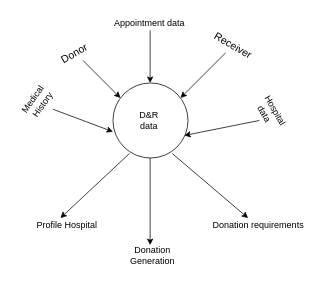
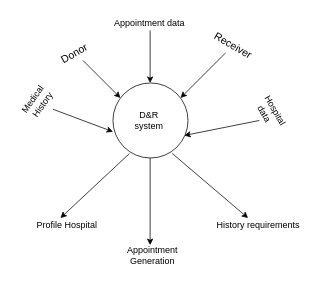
- <mxCell id="2" value="D&amp;amp;R&amp;nbsp;&lt;br&gt;data&amp;nbsp;" style="ellipse;whiteSpace=wrap;html=1;aspect=fixed;" vertex="1" parent="1"><mxGeometry x="150" y="110" width="100" height="100" as="geometry" /></mxCell>
+ <mxCell id="2" value="D&amp;amp;R&amp;nbsp;&lt;br&gt;system&amp;nbsp;" style="ellipse;whiteSpace=wrap;html=1;aspect=fixed;" vertex="1" parent="1"><mxGeometry x="150" y="110" width="100" height="100" as="geometry" /></mxCell>
- <mxCell id="18" value="Donation requirements&amp;nbsp;" style="text;html=1;resizable=0;autosize=1;align=center;verticalAlign=middle;points=[];fillColor=none;strokeColor=none;rounded=0;" vertex="1" parent="1"><mxGeometry x="275" y="290" width="140" height="20" as="geometry" /></mxCell>
+ <mxCell id="18" value="History requirements&amp;nbsp;" style="text;html=1;resizable=0;autosize=1;align=center;verticalAlign=middle;points=[];fillColor=none;strokeColor=none;rounded=0;" vertex="1" parent="1"><mxGeometry x="275" y="290" width="140" height="20" as="geometry" /></mxCell>
- <mxCell id="17" value="Donation&amp;nbsp;&lt;br&gt;Generation&amp;nbsp;" style="text;html=1;resizable=0;autosize=1;align=center;verticalAlign=middle;points=[];fillColor=none;strokeColor=none;rounded=0;" vertex="1" parent="1"><mxGeometry x="159" y="325" width="90" height="30" as="geometry" /></mxCell>
+ <mxCell id="17" value="Appointment&amp;nbsp;&lt;br&gt;Generation&amp;nbsp;" style="text;html=1;resizable=0;autosize=1;align=center;verticalAlign=middle;points=[];fillColor=none;strokeColor=none;rounded=0;" vertex="1" parent="1"><mxGeometry x="159" y="325" width="90" height="30" as="geometry" /></mxCell>
